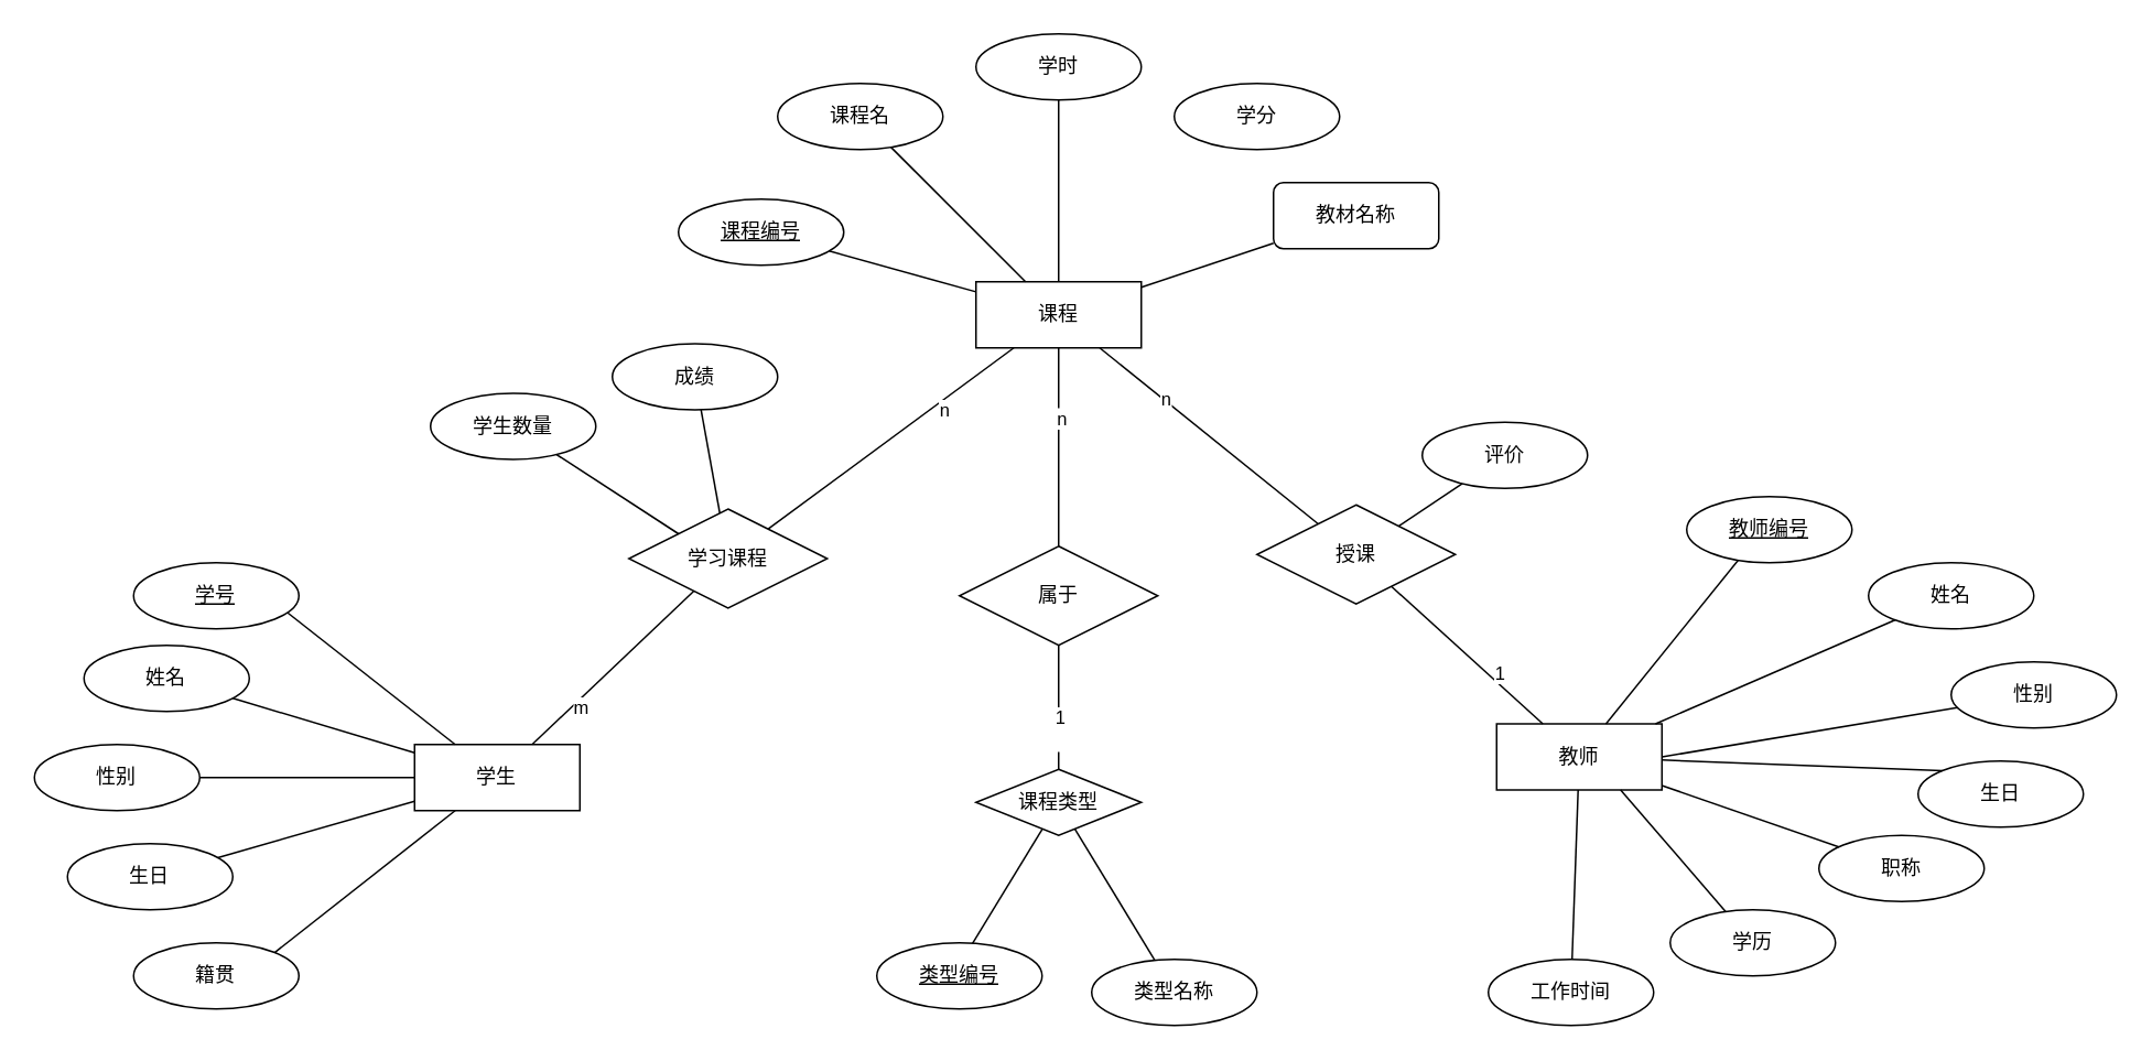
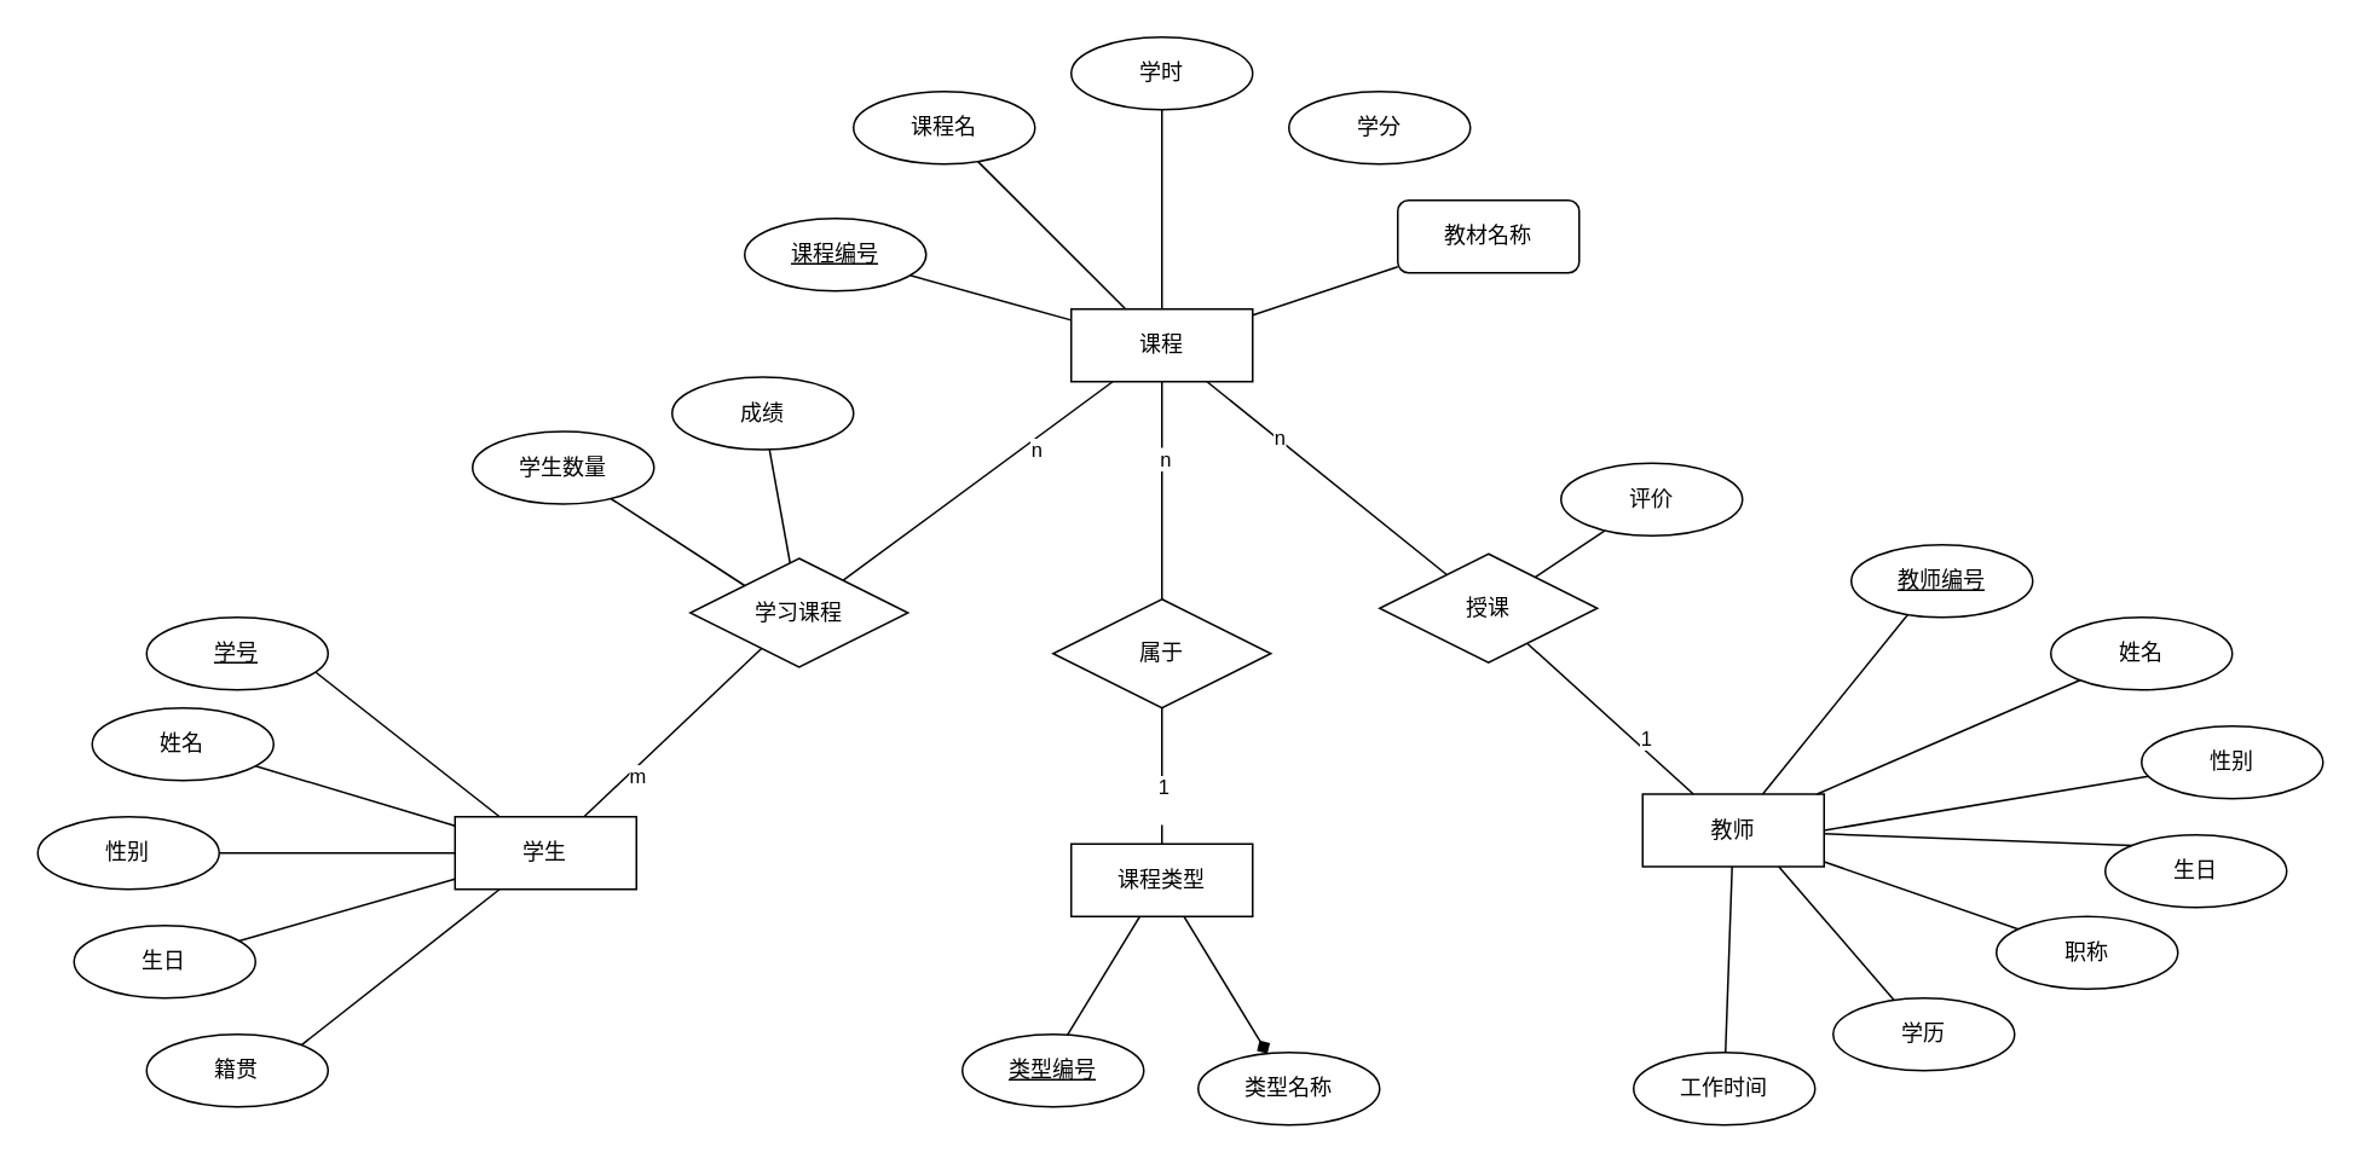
- <mxCell id="50" value="课程类型" style="rhombus;whiteSpace=wrap;html=1;align=center;" vertex="1" parent="1"><mxGeometry x="590" y="465" width="100" height="40" as="geometry" /></mxCell>
+ <mxCell id="50" value="课程类型" style="whiteSpace=wrap;html=1;align=center;" vertex="1" parent="1"><mxGeometry x="590" y="465" width="100" height="40" as="geometry" /></mxCell>
- <mxCell id="54" value="" style="endArrow=none;html=1;rounded=0;" edge="1" parent="1" source="50" target="52"><mxGeometry relative="1" as="geometry"><mxPoint x="550" y="430" as="sourcePoint" /><mxPoint x="710" y="430" as="targetPoint" /></mxGeometry></mxCell>
+ <mxCell id="54" value="" style="endArrow=diamond;html=1;rounded=0;" edge="1" parent="1" source="50" target="52"><mxGeometry relative="1" as="geometry"><mxPoint x="550" y="430" as="sourcePoint" /><mxPoint x="710" y="430" as="targetPoint" /></mxGeometry></mxCell>
